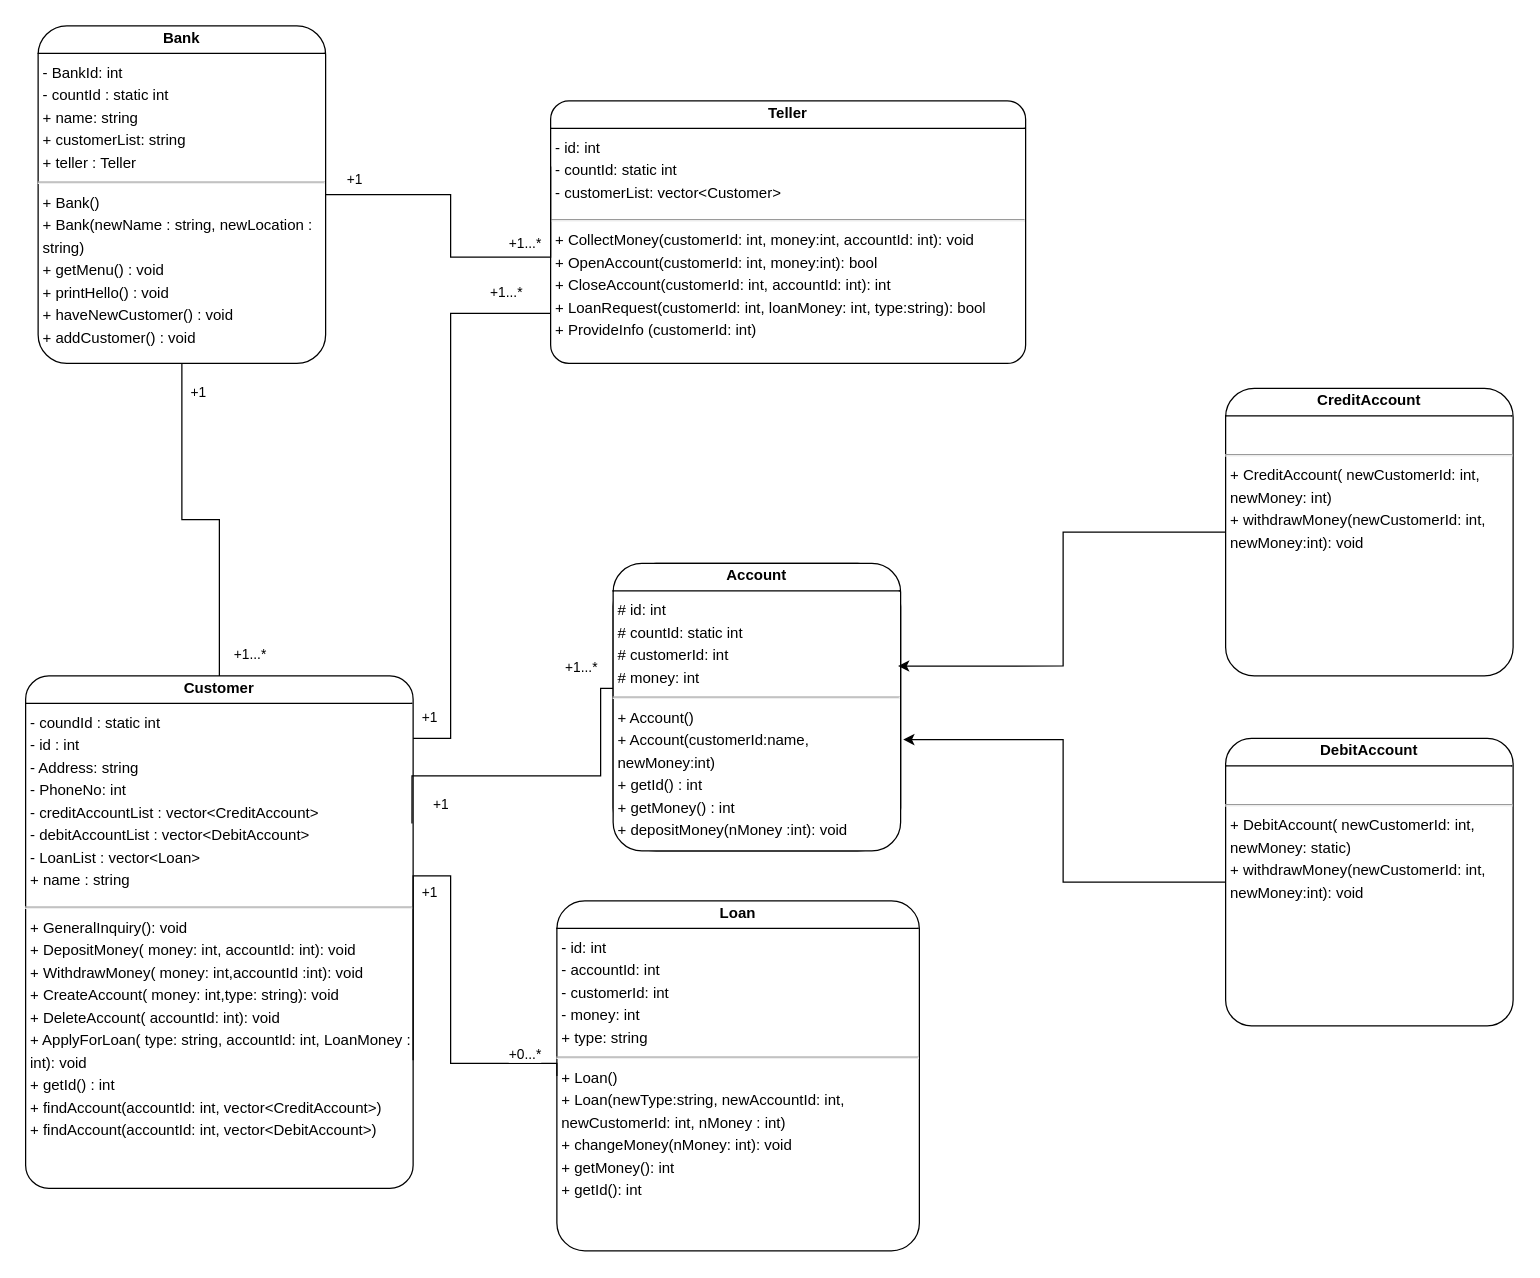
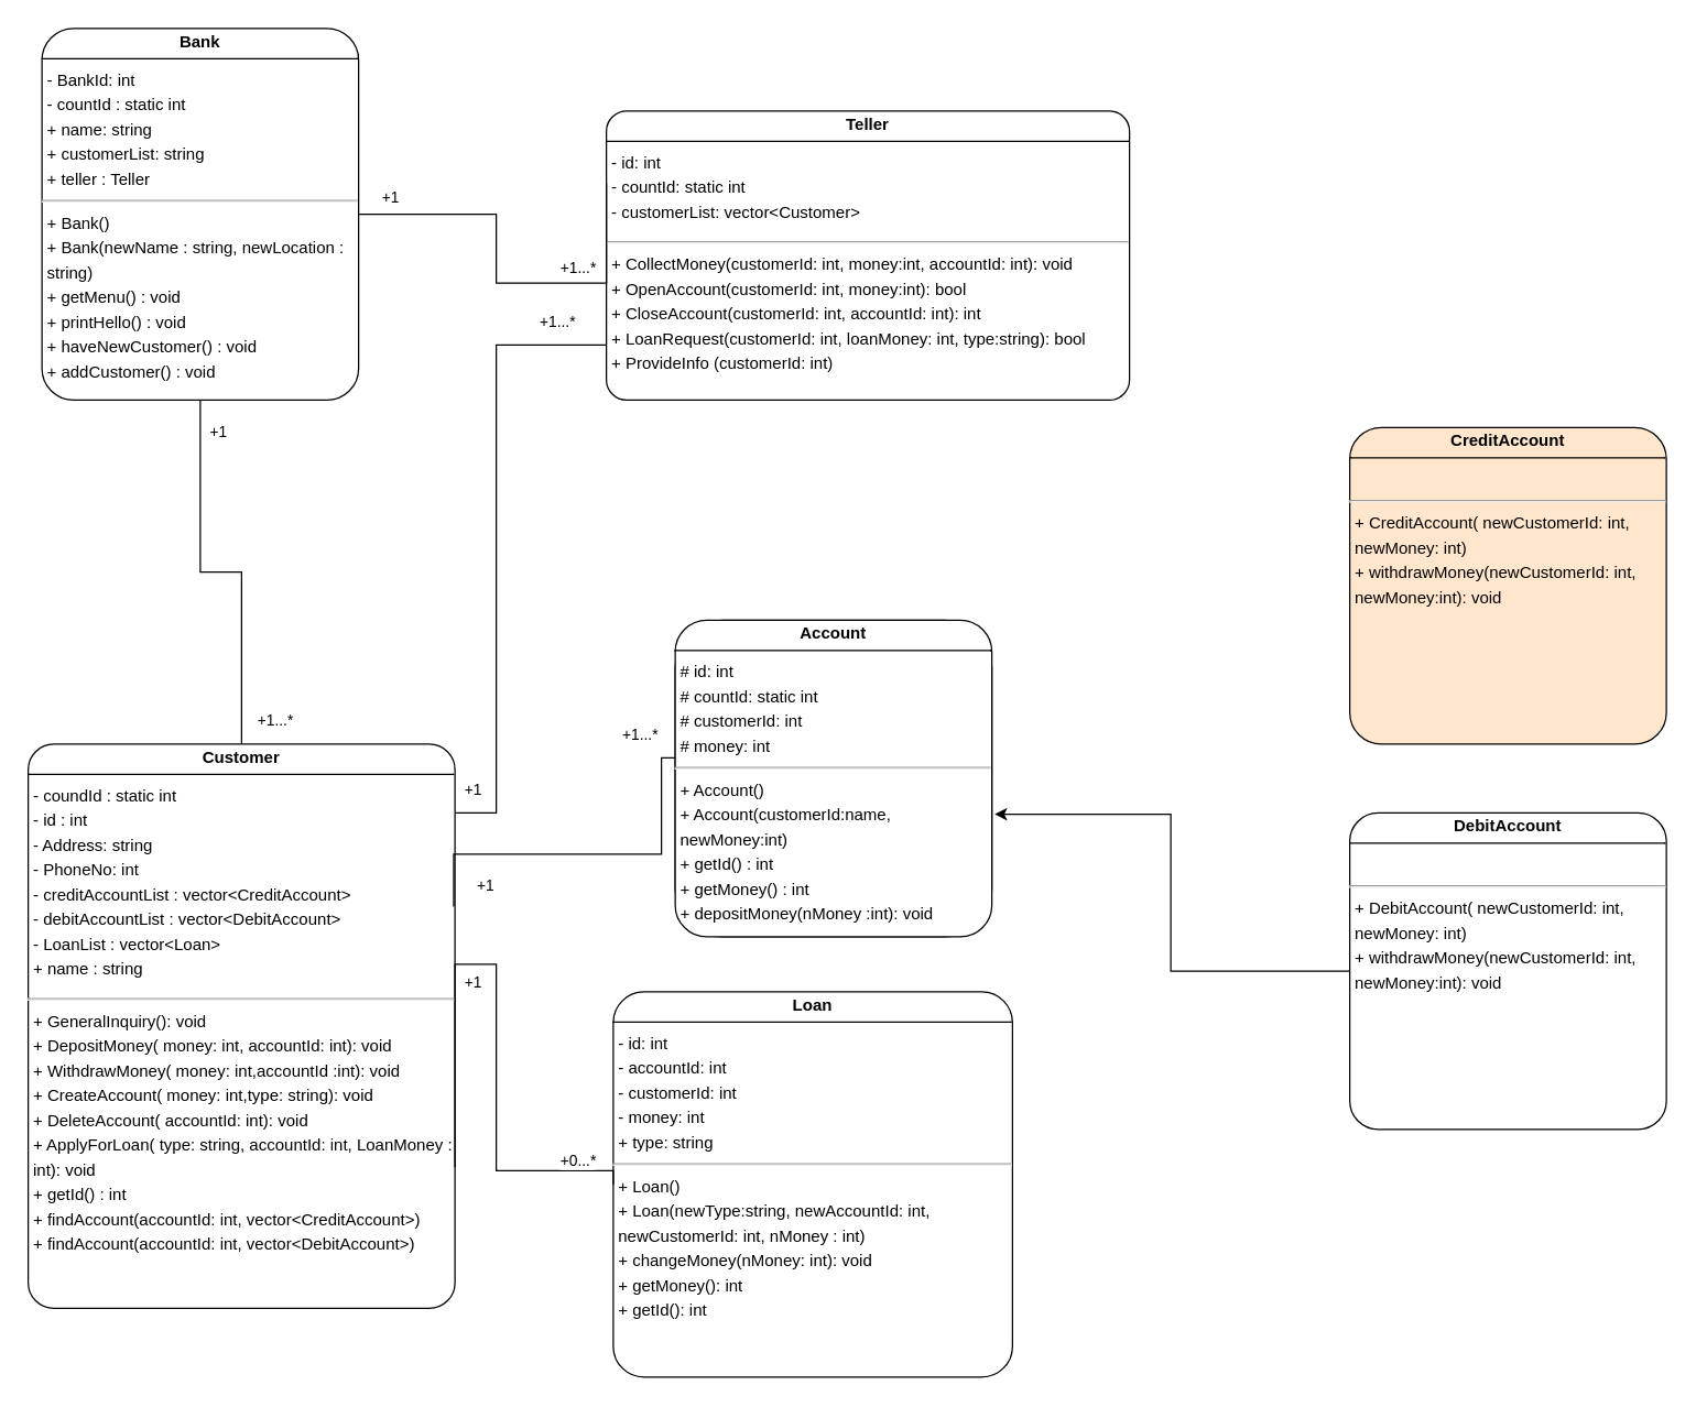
- <mxCell id="23" value="&lt;p style=&quot;margin: 4px 0px 0px; text-align: center; line-height: 100%;&quot;&gt;&lt;b&gt;CreditAccount&lt;/b&gt;&lt;/p&gt;&lt;hr size=&quot;1&quot; style=&quot;border-style: solid; line-height: 100%;&quot;&gt;&lt;p style=&quot;--font-size: 13.333px; --line-height: 1.4; line-height: 150%; margin-top: 0px; padding-left: 4px; margin-bottom: 0px; margin-right: 0px;&quot; class=&quot;cvGsUA direction-ltr align-start para-style-body&quot;&gt;&lt;br&gt;&lt;/p&gt;&lt;hr&gt;&lt;p style=&quot;--font-size: 13.333px; --line-height: 1.4; line-height: 150%; margin-top: 0px; padding-left: 4px; margin-bottom: 0px; margin-right: 0px;&quot; class=&quot;cvGsUA direction-ltr align-start para-style-body&quot;&gt;&lt;font face=&quot;Helvetica&quot;&gt;&lt;span style=&quot;background-color: initial;&quot;&gt;+ CreditAccount( newCustomerId: int, newMoney: int)&lt;/span&gt;&lt;/font&gt;&lt;/p&gt;&lt;p style=&quot;--font-size: 13.333px; --line-height: 1.4; line-height: 150%; margin-top: 0px; padding-left: 4px; margin-bottom: 0px; margin-right: 0px;&quot; class=&quot;cvGsUA direction-ltr align-start para-style-body&quot;&gt;&lt;font face=&quot;Helvetica&quot;&gt;&lt;span style=&quot;background-color: initial;&quot;&gt;+ withdrawMoney(newCustomerId: int, newMoney:int): void&lt;/span&gt;&lt;/font&gt;&lt;/p&gt;" style="verticalAlign=top;align=left;overflow=fill;html=1;whiteSpace=wrap;rounded=1;arcSize=10;" parent="1" vertex="1"><mxGeometry x="980" y="310" width="230" height="230" as="geometry" /></mxCell>
+ <mxCell id="23" value="&lt;p style=&quot;margin: 4px 0px 0px; text-align: center; line-height: 100%;&quot;&gt;&lt;b&gt;CreditAccount&lt;/b&gt;&lt;/p&gt;&lt;hr size=&quot;1&quot; style=&quot;border-style: solid; line-height: 100%;&quot;&gt;&lt;p style=&quot;--font-size: 13.333px; --line-height: 1.4; line-height: 150%; margin-top: 0px; padding-left: 4px; margin-bottom: 0px; margin-right: 0px;&quot; class=&quot;cvGsUA direction-ltr align-start para-style-body&quot;&gt;&lt;br&gt;&lt;/p&gt;&lt;hr&gt;&lt;p style=&quot;--font-size: 13.333px; --line-height: 1.4; line-height: 150%; margin-top: 0px; padding-left: 4px; margin-bottom: 0px; margin-right: 0px;&quot; class=&quot;cvGsUA direction-ltr align-start para-style-body&quot;&gt;&lt;font face=&quot;Helvetica&quot;&gt;&lt;span style=&quot;background-color: initial;&quot;&gt;+ CreditAccount( newCustomerId: int, newMoney: int)&lt;/span&gt;&lt;/font&gt;&lt;/p&gt;&lt;p style=&quot;--font-size: 13.333px; --line-height: 1.4; line-height: 150%; margin-top: 0px; padding-left: 4px; margin-bottom: 0px; margin-right: 0px;&quot; class=&quot;cvGsUA direction-ltr align-start para-style-body&quot;&gt;&lt;font face=&quot;Helvetica&quot;&gt;&lt;span style=&quot;background-color: initial;&quot;&gt;+ withdrawMoney(newCustomerId: int, newMoney:int): void&lt;/span&gt;&lt;/font&gt;&lt;/p&gt;" style="verticalAlign=top;align=left;overflow=fill;html=1;whiteSpace=wrap;rounded=1;arcSize=10;fillColor=#ffe6cc;" parent="1" vertex="1"><mxGeometry x="980" y="310" width="230" height="230" as="geometry" /></mxCell>
- <mxCell id="24" style="edgeStyle=orthogonalEdgeStyle;rounded=0;orthogonalLoop=1;jettySize=auto;html=1;entryX=0.991;entryY=0.357;entryDx=0;entryDy=0;entryPerimeter=0;" parent="1" source="23" target="22" edge="1"><mxGeometry relative="1" as="geometry" /></mxCell>
- <mxCell id="25" value="&lt;p style=&quot;margin: 4px 0px 0px; text-align: center; line-height: 100%;&quot;&gt;&lt;b&gt;DebitAccount&lt;/b&gt;&lt;/p&gt;&lt;hr size=&quot;1&quot; style=&quot;border-style: solid; line-height: 100%;&quot;&gt;&lt;p style=&quot;--font-size: 13.333px; --line-height: 1.4; line-height: 150%; margin-top: 0px; padding-left: 4px; margin-bottom: 0px; margin-right: 0px;&quot; class=&quot;cvGsUA direction-ltr align-start para-style-body&quot;&gt;&lt;br&gt;&lt;/p&gt;&lt;hr&gt;&lt;p style=&quot;--font-size: 13.333px; --line-height: 1.4; line-height: 150%; margin-top: 0px; padding-left: 4px; margin-bottom: 0px; margin-right: 0px;&quot; class=&quot;cvGsUA direction-ltr align-start para-style-body&quot;&gt;&lt;font face=&quot;Helvetica&quot;&gt;&lt;span style=&quot;background-color: initial;&quot;&gt;+ DebitAccount( newCustomerId: int, newMoney: static)&lt;/span&gt;&lt;/font&gt;&lt;/p&gt;&lt;p style=&quot;--font-size: 13.333px; --line-height: 1.4; line-height: 150%; margin-top: 0px; padding-left: 4px; margin-bottom: 0px; margin-right: 0px;&quot; class=&quot;cvGsUA direction-ltr align-start para-style-body&quot;&gt;&lt;font face=&quot;Helvetica&quot;&gt;&lt;span style=&quot;background-color: initial;&quot;&gt;+ withdrawMoney(newCustomerId: int, newMoney:int): void&lt;/span&gt;&lt;/font&gt;&lt;/p&gt;" style="verticalAlign=top;align=left;overflow=fill;html=1;whiteSpace=wrap;rounded=1;arcSize=9;" parent="1" vertex="1"><mxGeometry x="980" y="590" width="230" height="230" as="geometry" /></mxCell>
+ <mxCell id="25" value="&lt;p style=&quot;margin: 4px 0px 0px; text-align: center; line-height: 100%;&quot;&gt;&lt;b&gt;DebitAccount&lt;/b&gt;&lt;/p&gt;&lt;hr size=&quot;1&quot; style=&quot;border-style: solid; line-height: 100%;&quot;&gt;&lt;p style=&quot;--font-size: 13.333px; --line-height: 1.4; line-height: 150%; margin-top: 0px; padding-left: 4px; margin-bottom: 0px; margin-right: 0px;&quot; class=&quot;cvGsUA direction-ltr align-start para-style-body&quot;&gt;&lt;br&gt;&lt;/p&gt;&lt;hr&gt;&lt;p style=&quot;--font-size: 13.333px; --line-height: 1.4; line-height: 150%; margin-top: 0px; padding-left: 4px; margin-bottom: 0px; margin-right: 0px;&quot; class=&quot;cvGsUA direction-ltr align-start para-style-body&quot;&gt;&lt;font face=&quot;Helvetica&quot;&gt;&lt;span style=&quot;background-color: initial;&quot;&gt;+ DebitAccount( newCustomerId: int, newMoney: int)&lt;/span&gt;&lt;/font&gt;&lt;/p&gt;&lt;p style=&quot;--font-size: 13.333px; --line-height: 1.4; line-height: 150%; margin-top: 0px; padding-left: 4px; margin-bottom: 0px; margin-right: 0px;&quot; class=&quot;cvGsUA direction-ltr align-start para-style-body&quot;&gt;&lt;font face=&quot;Helvetica&quot;&gt;&lt;span style=&quot;background-color: initial;&quot;&gt;+ withdrawMoney(newCustomerId: int, newMoney:int): void&lt;/span&gt;&lt;/font&gt;&lt;/p&gt;" style="verticalAlign=top;align=left;overflow=fill;html=1;whiteSpace=wrap;rounded=1;arcSize=9;" parent="1" vertex="1"><mxGeometry x="980" y="590" width="230" height="230" as="geometry" /></mxCell>
